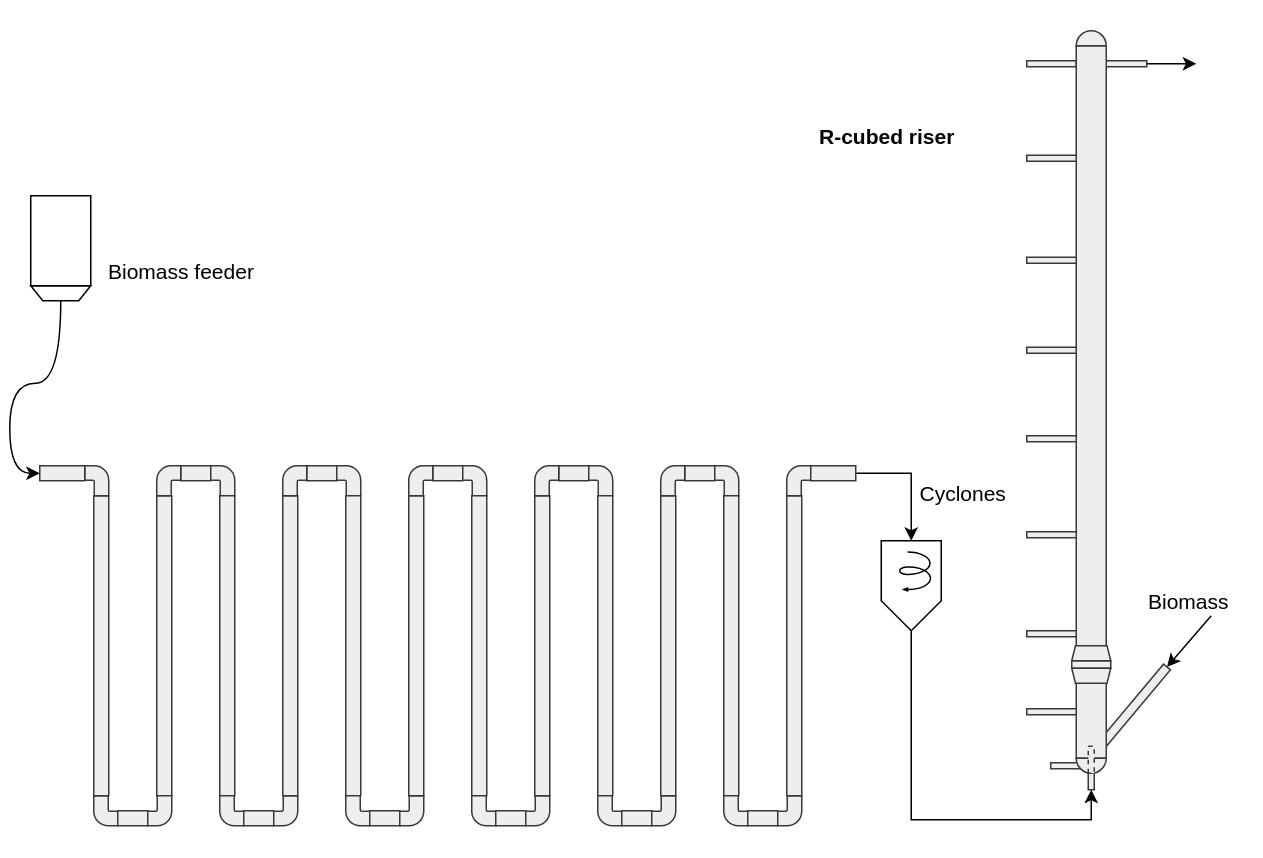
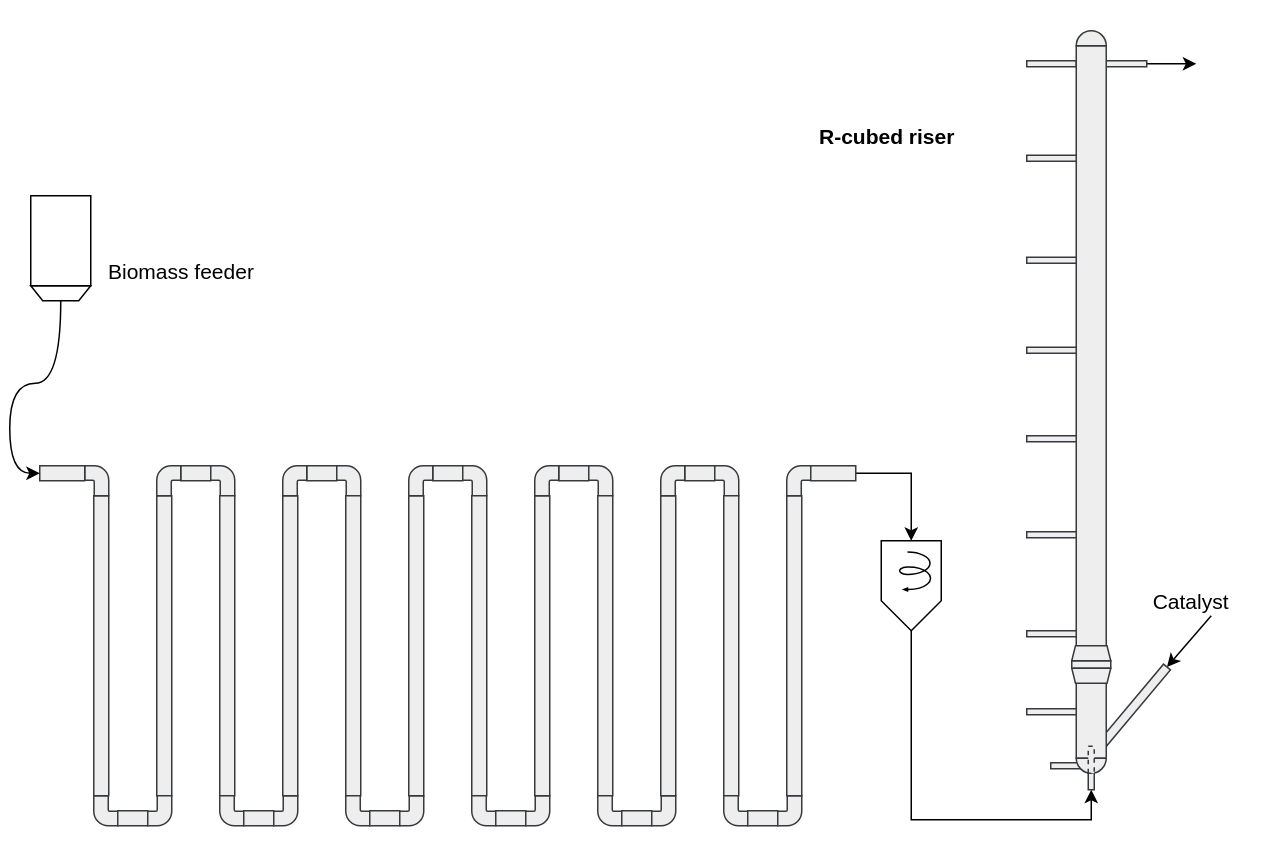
- <mxCell id="81" value="Cyclones" style="text;html=1;resizable=0;points=[];autosize=1;align=left;verticalAlign=top;spacingTop=-4;fontSize=14;" parent="1" vertex="1"><mxGeometry x="610.5" y="318" width="70" height="20" as="geometry" /></mxCell>
- <mxCell id="82" value="Biomass" style="text;html=1;resizable=0;points=[];autosize=1;align=right;verticalAlign=top;spacingTop=-4;fontSize=14;" parent="1" vertex="1"><mxGeometry x="750" y="390" width="70" height="20" as="geometry" /></mxCell>
+ <mxCell id="82" value="Catalyst" style="text;html=1;resizable=0;points=[];autosize=1;align=right;verticalAlign=top;spacingTop=-4;fontSize=14;" parent="1" vertex="1"><mxGeometry x="750" y="390" width="70" height="20" as="geometry" /></mxCell>
